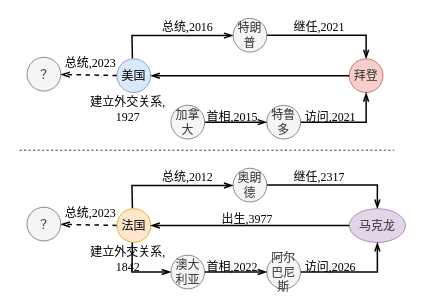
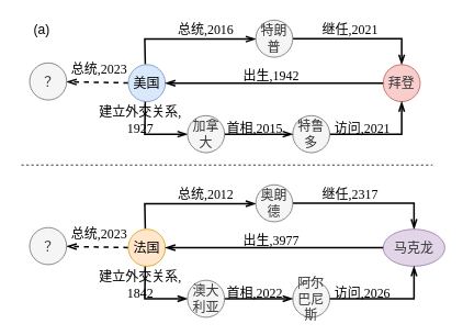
+ <mxCell id="43" value="&lt;font style=&quot;font-size: 16px;&quot;&gt;(a)&lt;/font&gt;" style="text;html=1;align=center;verticalAlign=middle;whiteSpace=wrap;rounded=0;fontFamily=Helvetica;fontSize=11;fontColor=default;labelBackgroundColor=none;" vertex="1" parent="1"><mxGeometry x="20" y="20" width="60" height="30" as="geometry" /></mxCell>
+ <mxCell id="16" value="&lt;font&gt;出生,1942&lt;/font&gt;" style="text;html=1;align=center;verticalAlign=middle;whiteSpace=wrap;rounded=0;fontSize=16;fontFamily=宋体;" vertex="1" parent="1"><mxGeometry x="272" y="76" width="114" height="30" as="geometry" /></mxCell>
+ <mxCell id="4" style="edgeStyle=orthogonalEdgeStyle;rounded=0;orthogonalLoop=1;jettySize=auto;html=1;entryX=0;entryY=0.5;entryDx=0;entryDy=0;fontSize=16;startSize=8;endSize=8;endArrow=openThin;endFill=0;strokeColor=#000000;strokeWidth=2;fontFamily=宋体;exitX=0.456;exitY=0.973;exitDx=0;exitDy=0;exitPerimeter=0;" edge="1" parent="1" source="5" target="12"><mxGeometry relative="1" as="geometry"><Array as="points"><mxPoint x="176" y="130" /><mxPoint x="175" y="130" /><mxPoint x="175" y="163" /></Array></mxGeometry></mxCell>
